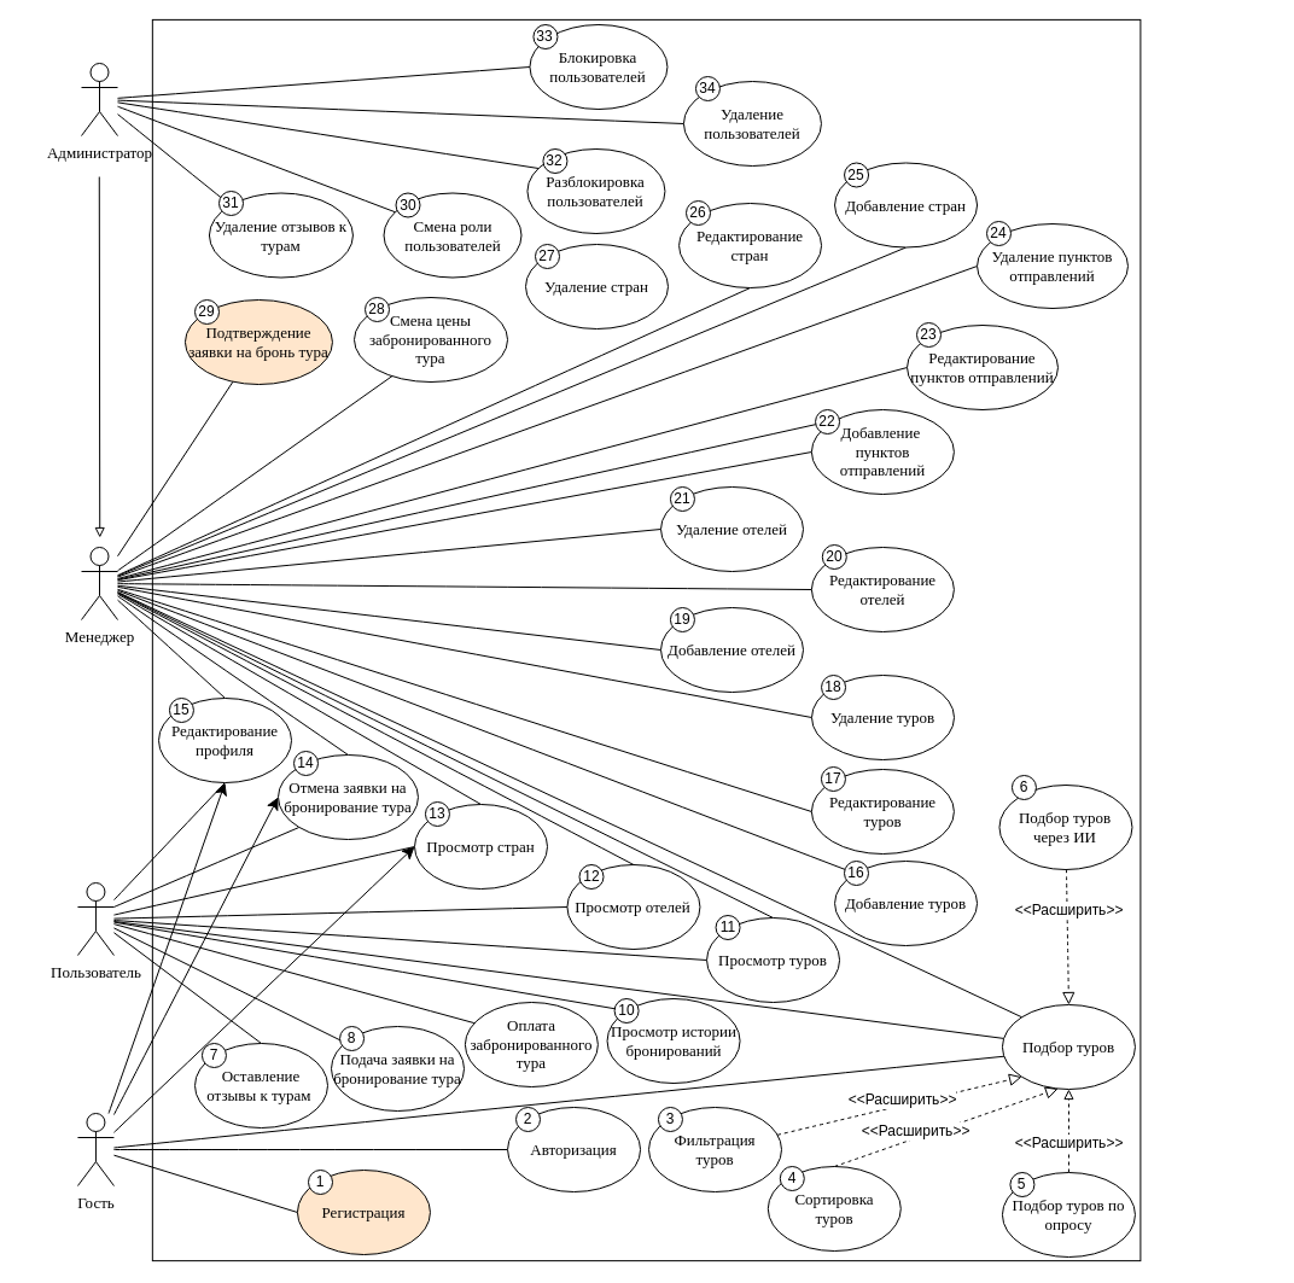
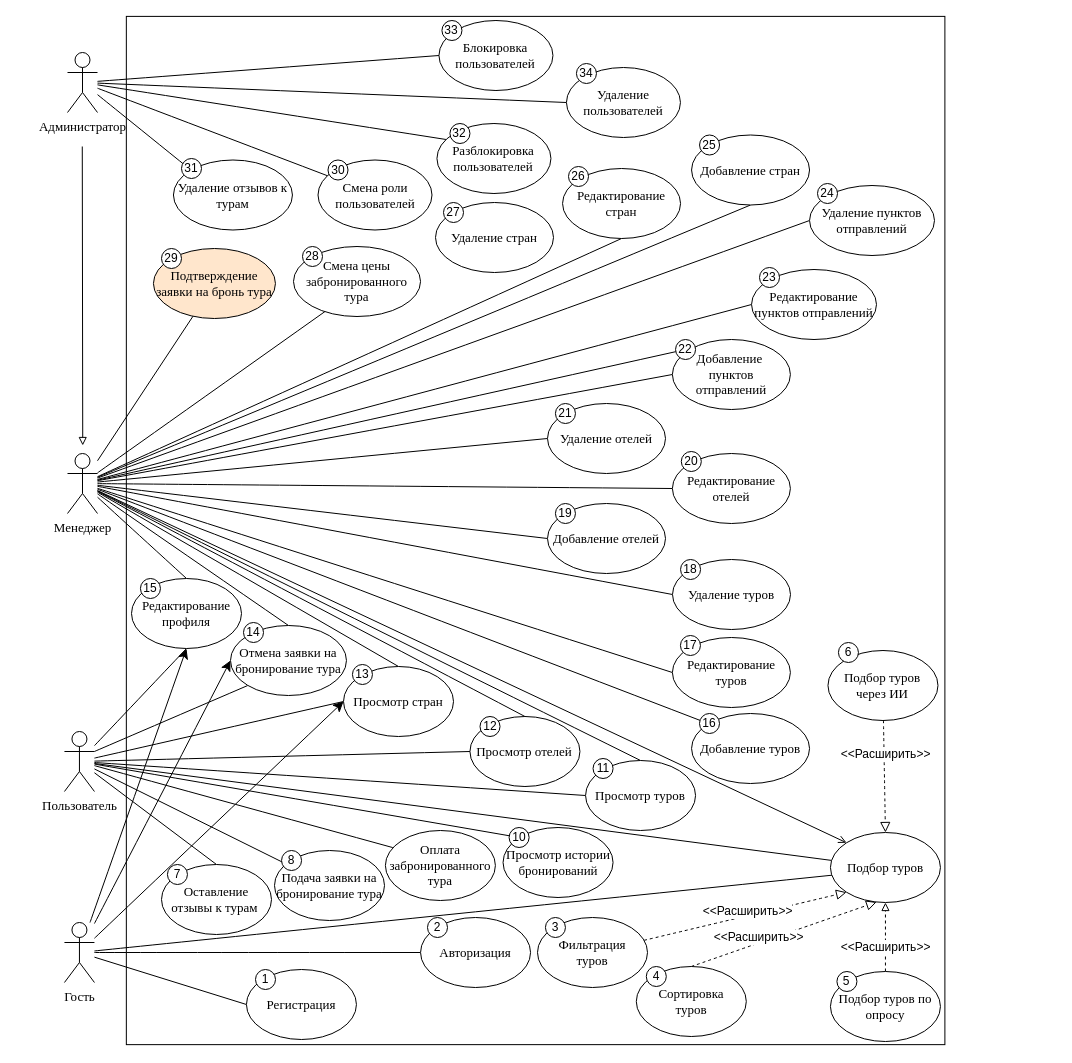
- <mxCell id="26" style="rounded=0;orthogonalLoop=1;jettySize=auto;html=1;endArrow=none;endFill=0;entryX=0;entryY=0;entryDx=0;entryDy=0;" parent="1" source="45" target="25" edge="1"><mxGeometry relative="1" as="geometry" /></mxCell>
+ <mxCell id="26" style="rounded=0;orthogonalLoop=1;jettySize=auto;html=1;endArrow=open;endFill=0;entryX=0;entryY=0;entryDx=0;entryDy=0;" parent="1" source="45" target="25" edge="1"><mxGeometry relative="1" as="geometry" /></mxCell>
- <mxCell id="57" value="&lt;span style=&quot;font-size: 13px;&quot;&gt;Регистрация&lt;/span&gt;" style="ellipse;whiteSpace=wrap;html=1;fontFamily=Times New Roman;fillColor=#ffe6cc;" parent="1" vertex="1"><mxGeometry x="245.95" y="969" width="110" height="70" as="geometry" /></mxCell>
+ <mxCell id="57" value="&lt;span style=&quot;font-size: 13px;&quot;&gt;Регистрация&lt;/span&gt;" style="ellipse;whiteSpace=wrap;html=1;fontFamily=Times New Roman;" parent="1" vertex="1"><mxGeometry x="245.95" y="969" width="110" height="70" as="geometry" /></mxCell>
